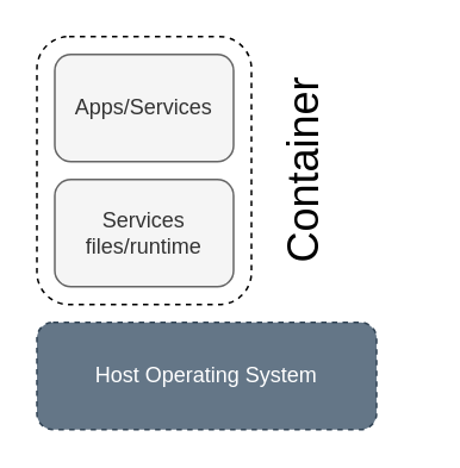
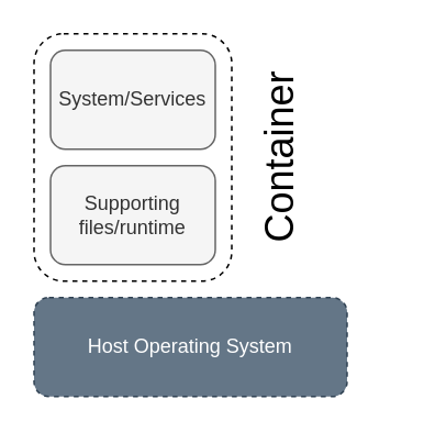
- <mxCell id="5" value="Apps/Services" style="rounded=1;whiteSpace=wrap;html=1;fillColor=#f5f5f5;strokeColor=#666666;fontColor=#333333;" vertex="1" parent="1"><mxGeometry x="30" y="30" width="100" height="60" as="geometry" /></mxCell>
+ <mxCell id="5" value="System/Services" style="rounded=1;whiteSpace=wrap;html=1;fillColor=#f5f5f5;strokeColor=#666666;fontColor=#333333;" vertex="1" parent="1"><mxGeometry x="30" y="30" width="100" height="60" as="geometry" /></mxCell>
- <mxCell id="4" value="Services files/runtime" style="rounded=1;whiteSpace=wrap;html=1;fillColor=#f5f5f5;strokeColor=#666666;fontColor=#333333;" vertex="1" parent="1"><mxGeometry x="30" y="100" width="100" height="60" as="geometry" /></mxCell>
+ <mxCell id="4" value="Supporting files/runtime" style="rounded=1;whiteSpace=wrap;html=1;fillColor=#f5f5f5;strokeColor=#666666;fontColor=#333333;" vertex="1" parent="1"><mxGeometry x="30" y="100" width="100" height="60" as="geometry" /></mxCell>
